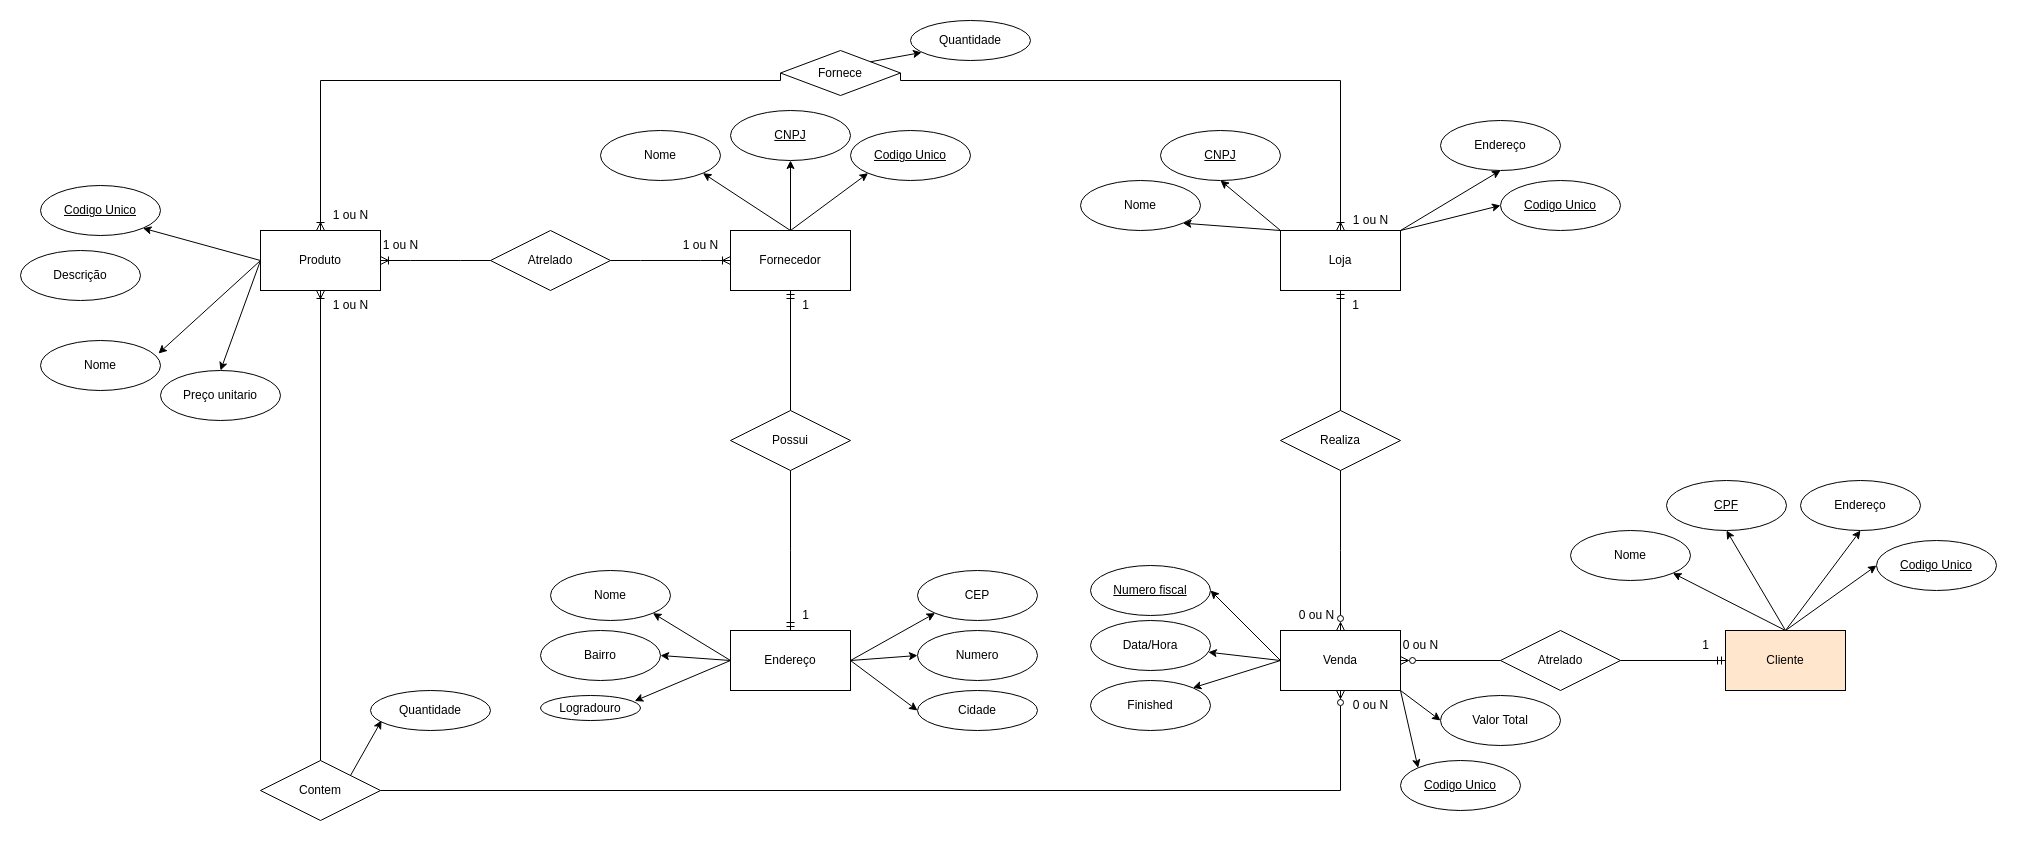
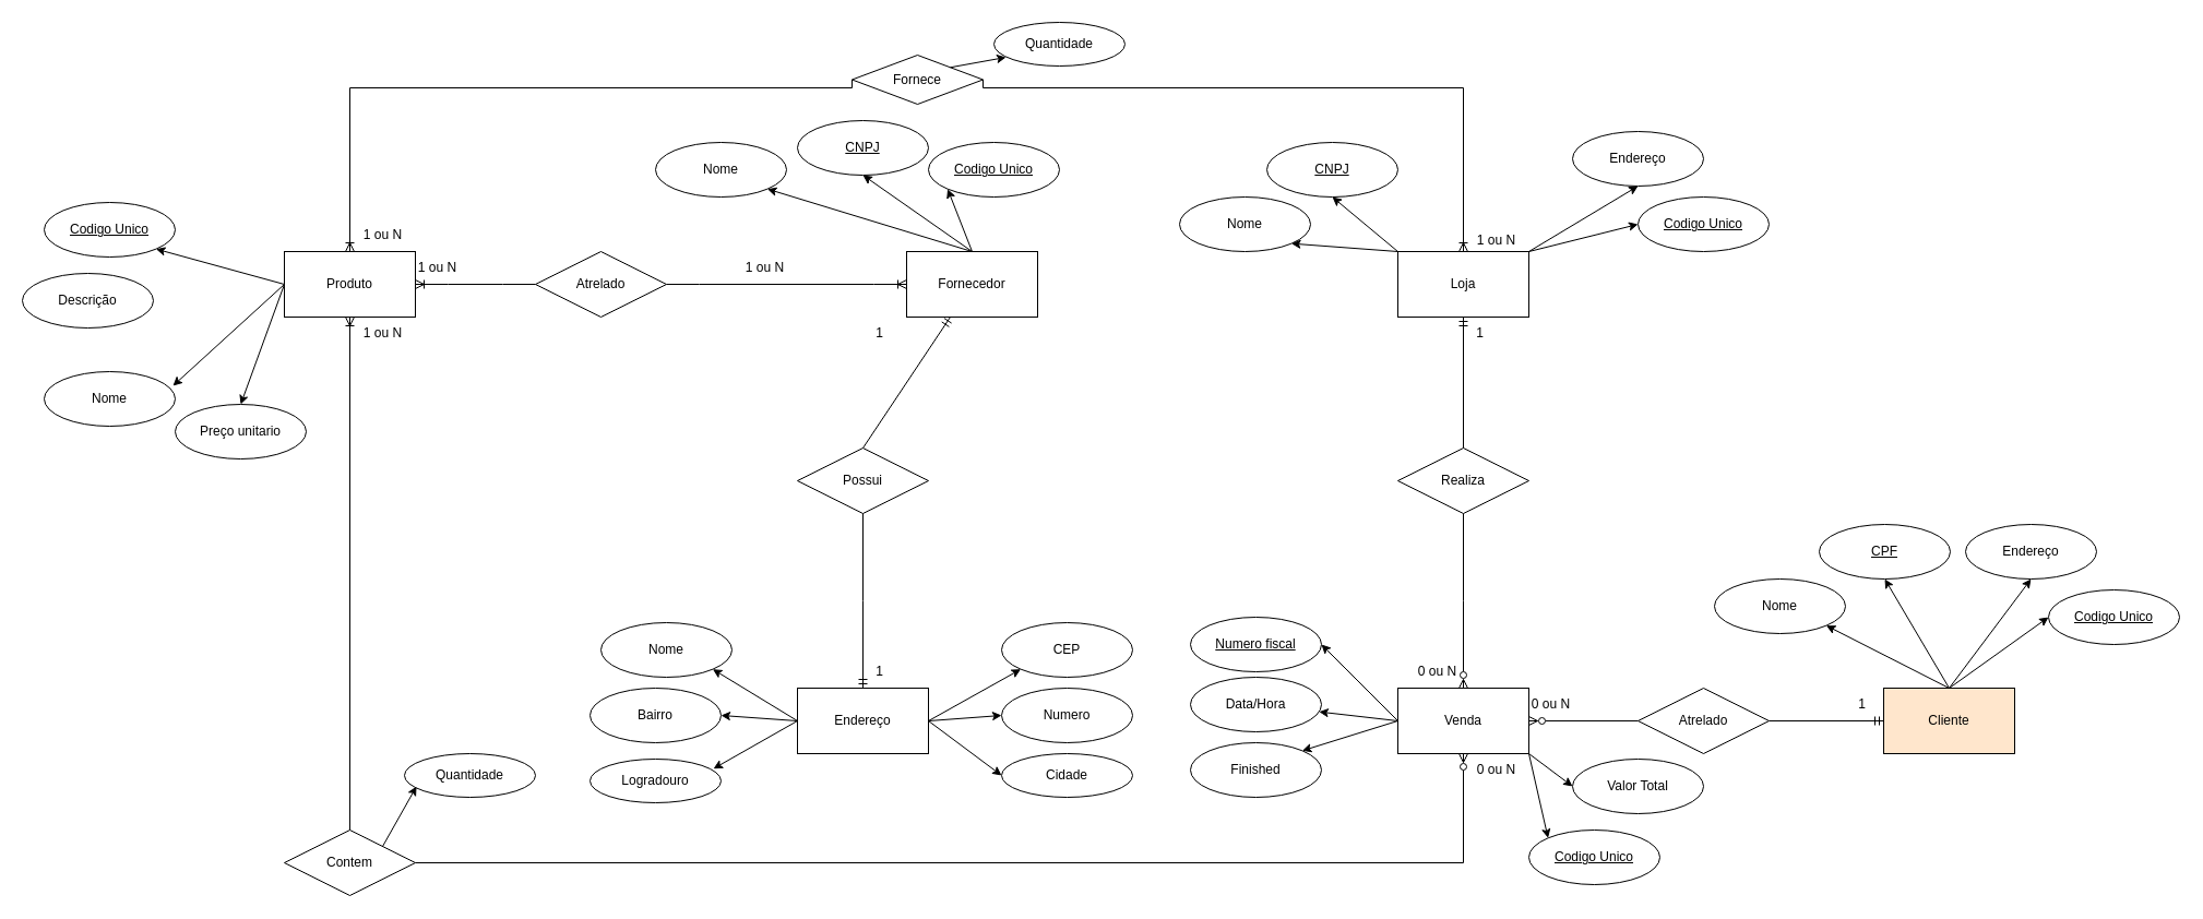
- <mxCell id="10" value="Fornecedor" style="rounded=0;whiteSpace=wrap;html=1;" parent="1" vertex="1"><mxGeometry x="730" y="230" width="120" height="60" as="geometry" /></mxCell>
+ <mxCell id="10" value="Fornecedor" style="rounded=0;whiteSpace=wrap;html=1;" parent="1" vertex="1"><mxGeometry x="830" y="230" width="120" height="60" as="geometry" /></mxCell>
- <mxCell id="20" value="Logradouro" style="ellipse;whiteSpace=wrap;html=1;" parent="1" vertex="1"><mxGeometry x="540" y="695" width="100" height="25" as="geometry" /></mxCell>
+ <mxCell id="20" value="Logradouro" style="ellipse;whiteSpace=wrap;html=1;" parent="1" vertex="1"><mxGeometry x="540" y="695" width="120" height="40" as="geometry" /></mxCell>
